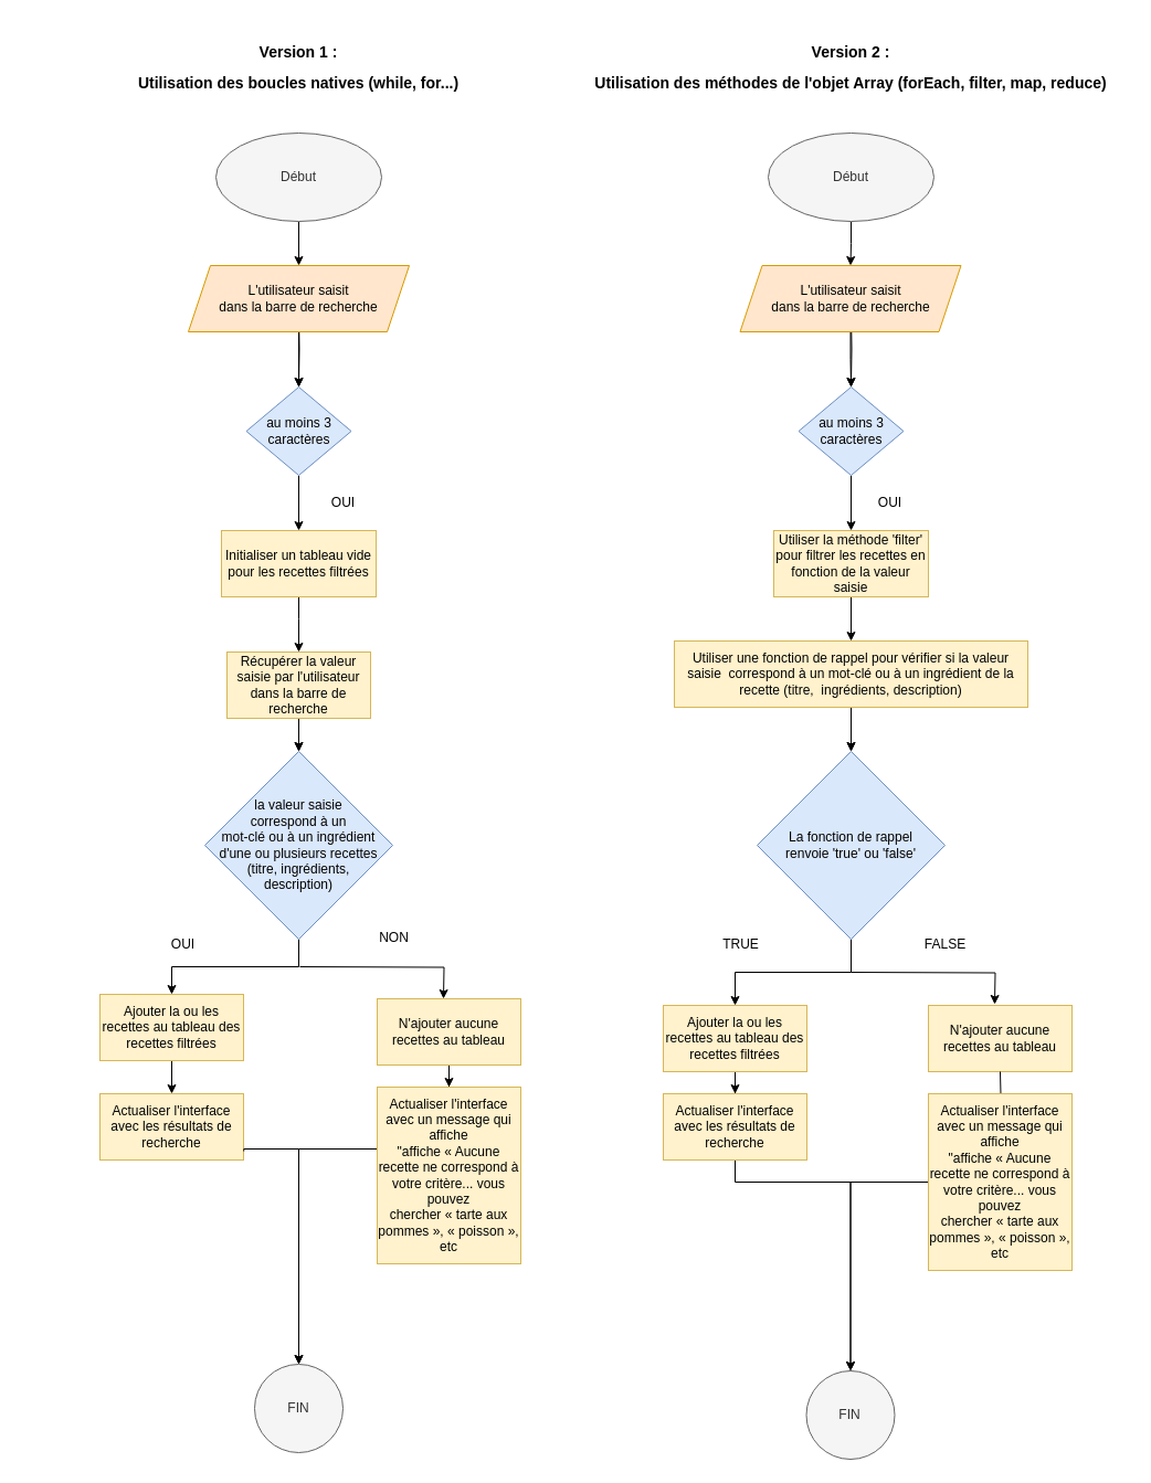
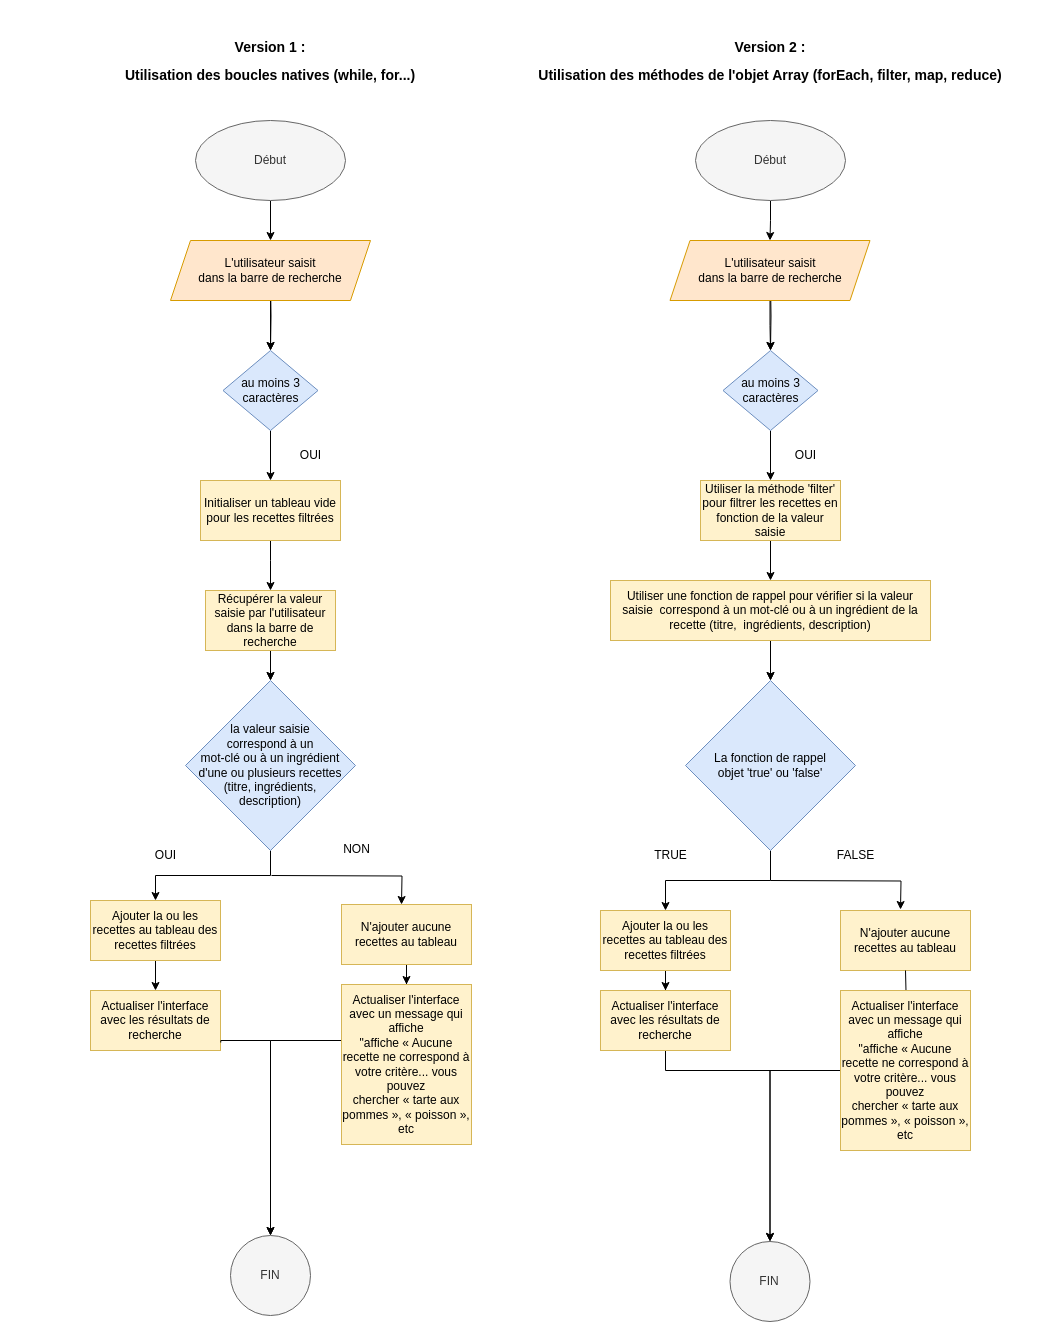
- <mxCell id="36" value="&lt;div&gt;La fonction de rappel &lt;br&gt;&lt;/div&gt;&lt;div&gt;renvoie 'true' ou 'false'&lt;br&gt;&lt;/div&gt;" style="rhombus;whiteSpace=wrap;html=1;fillColor=#dae8fc;strokeColor=#6c8ebf;" parent="1" vertex="1"><mxGeometry x="685" y="680" width="170" height="170" as="geometry" /></mxCell>
+ <mxCell id="36" value="&lt;div&gt;La fonction de rappel &lt;br&gt;&lt;/div&gt;&lt;div&gt;objet 'true' ou 'false'&lt;br&gt;&lt;/div&gt;" style="rhombus;whiteSpace=wrap;html=1;fillColor=#dae8fc;strokeColor=#6c8ebf;" parent="1" vertex="1"><mxGeometry x="685" y="680" width="170" height="170" as="geometry" /></mxCell>
